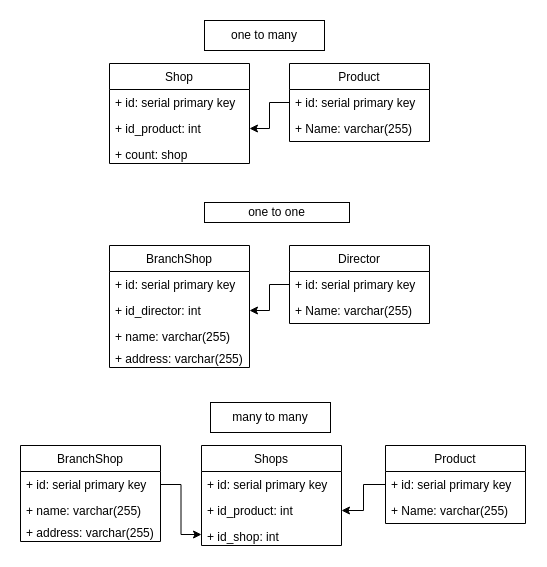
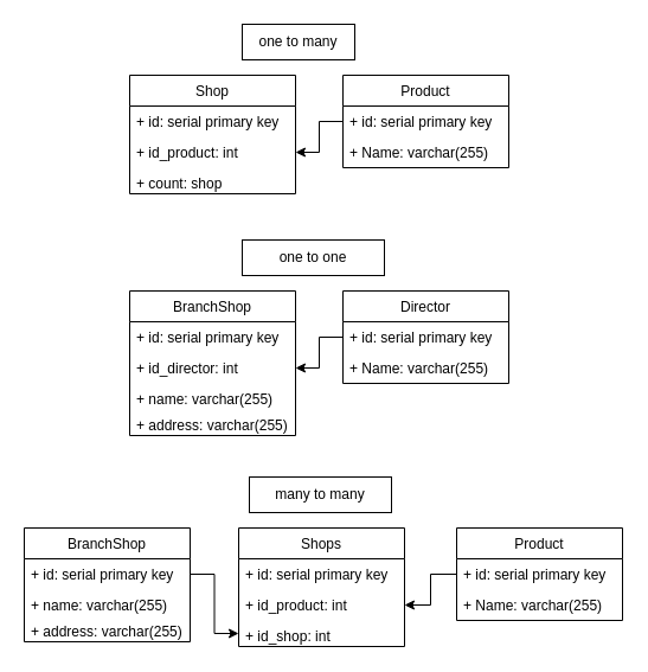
- <mxCell id="10" value="one to many" style="rounded=0;whiteSpace=wrap;html=1;" vertex="1" parent="1"><mxGeometry x="204" y="20" width="120" height="30" as="geometry" /></mxCell>
+ <mxCell id="10" value="one to many" style="rounded=0;whiteSpace=wrap;html=1;" vertex="1" parent="1"><mxGeometry x="204" y="20" width="95" height="30" as="geometry" /></mxCell>
- <mxCell id="20" value="one to one" style="rounded=0;whiteSpace=wrap;html=1;" vertex="1" parent="1"><mxGeometry x="204" y="202" width="145" height="20" as="geometry" /></mxCell>
+ <mxCell id="20" value="one to one" style="rounded=0;whiteSpace=wrap;html=1;" vertex="1" parent="1"><mxGeometry x="204" y="202" width="120" height="30" as="geometry" /></mxCell>
